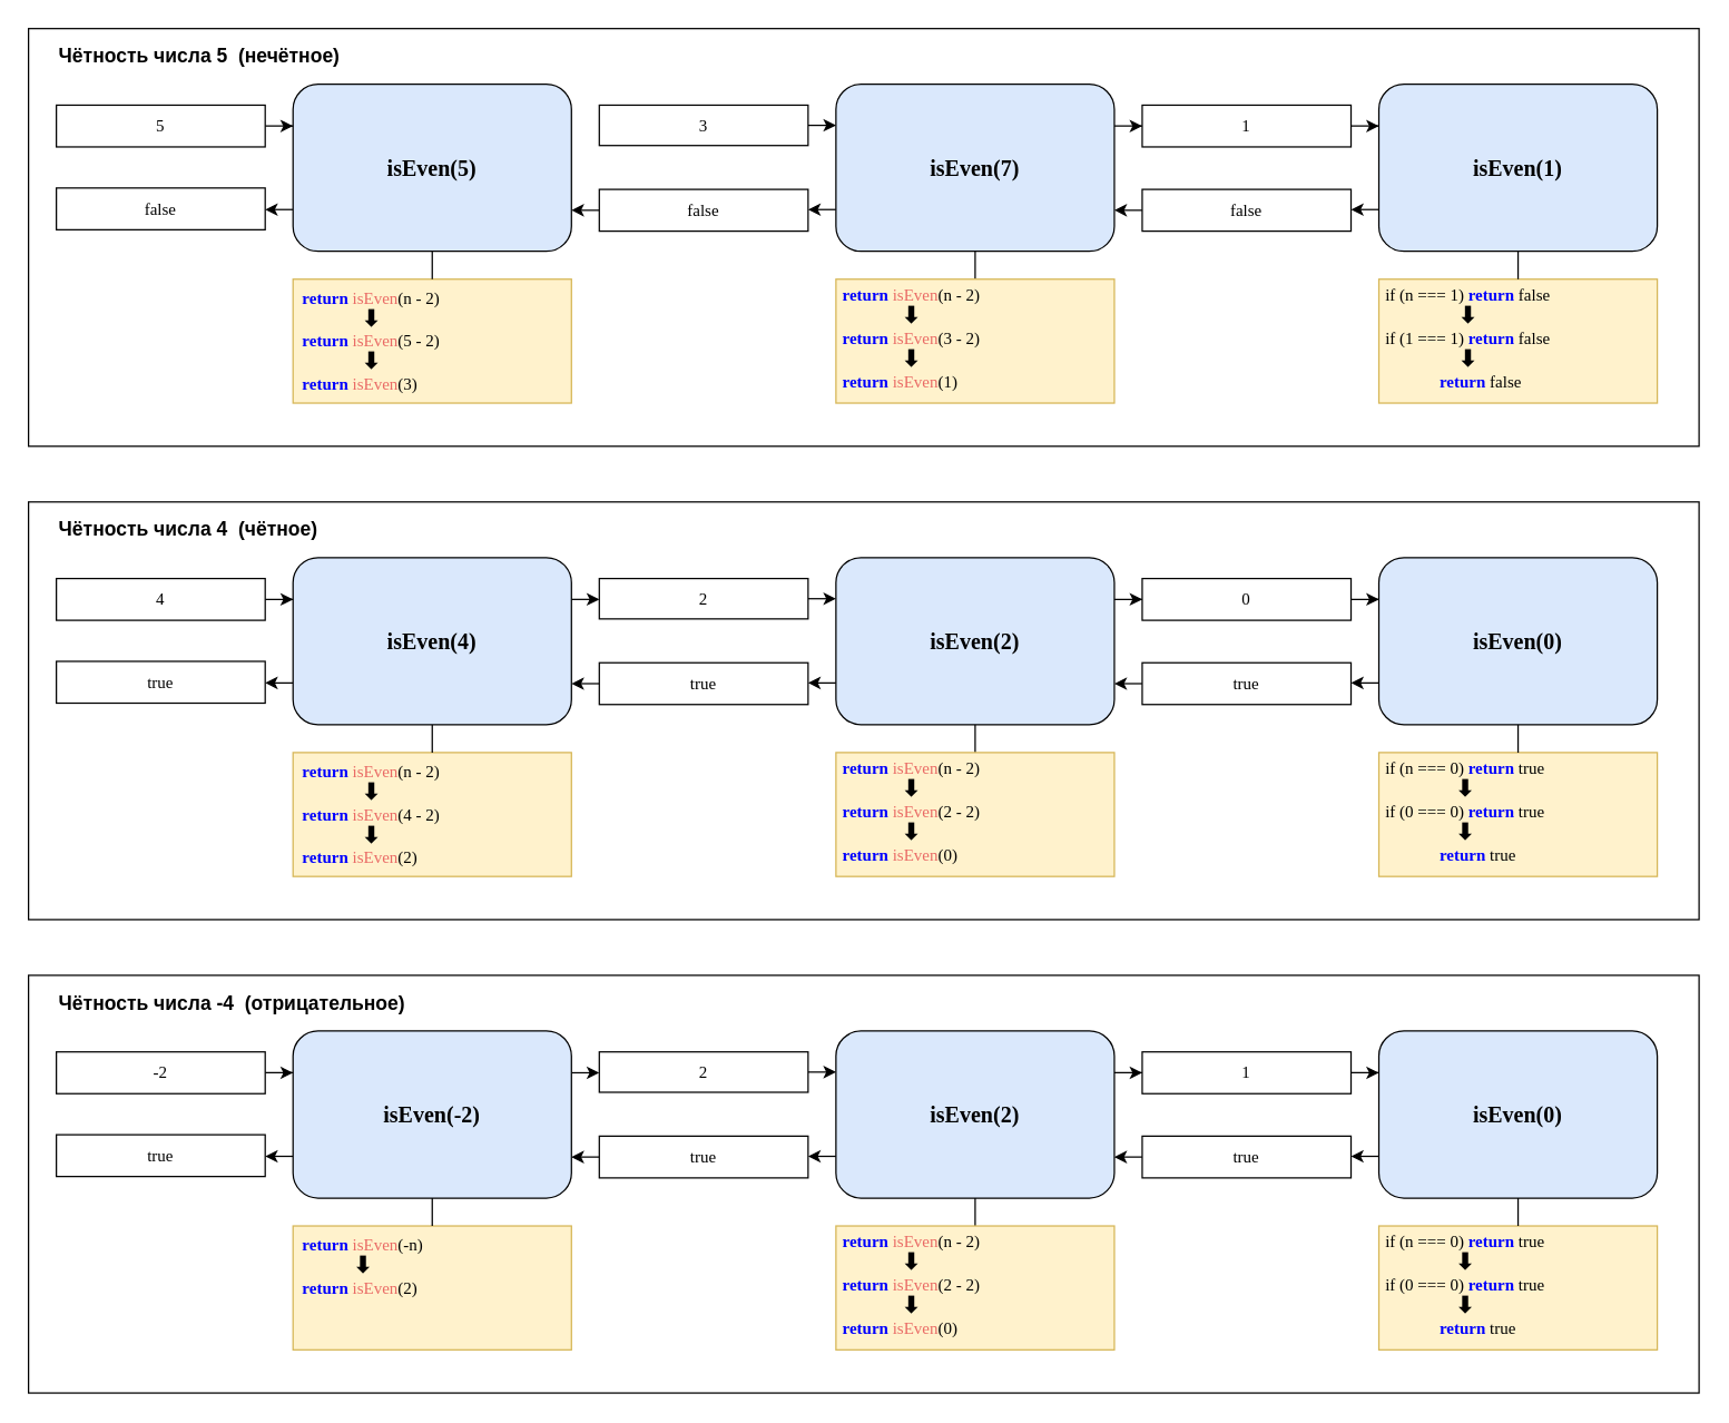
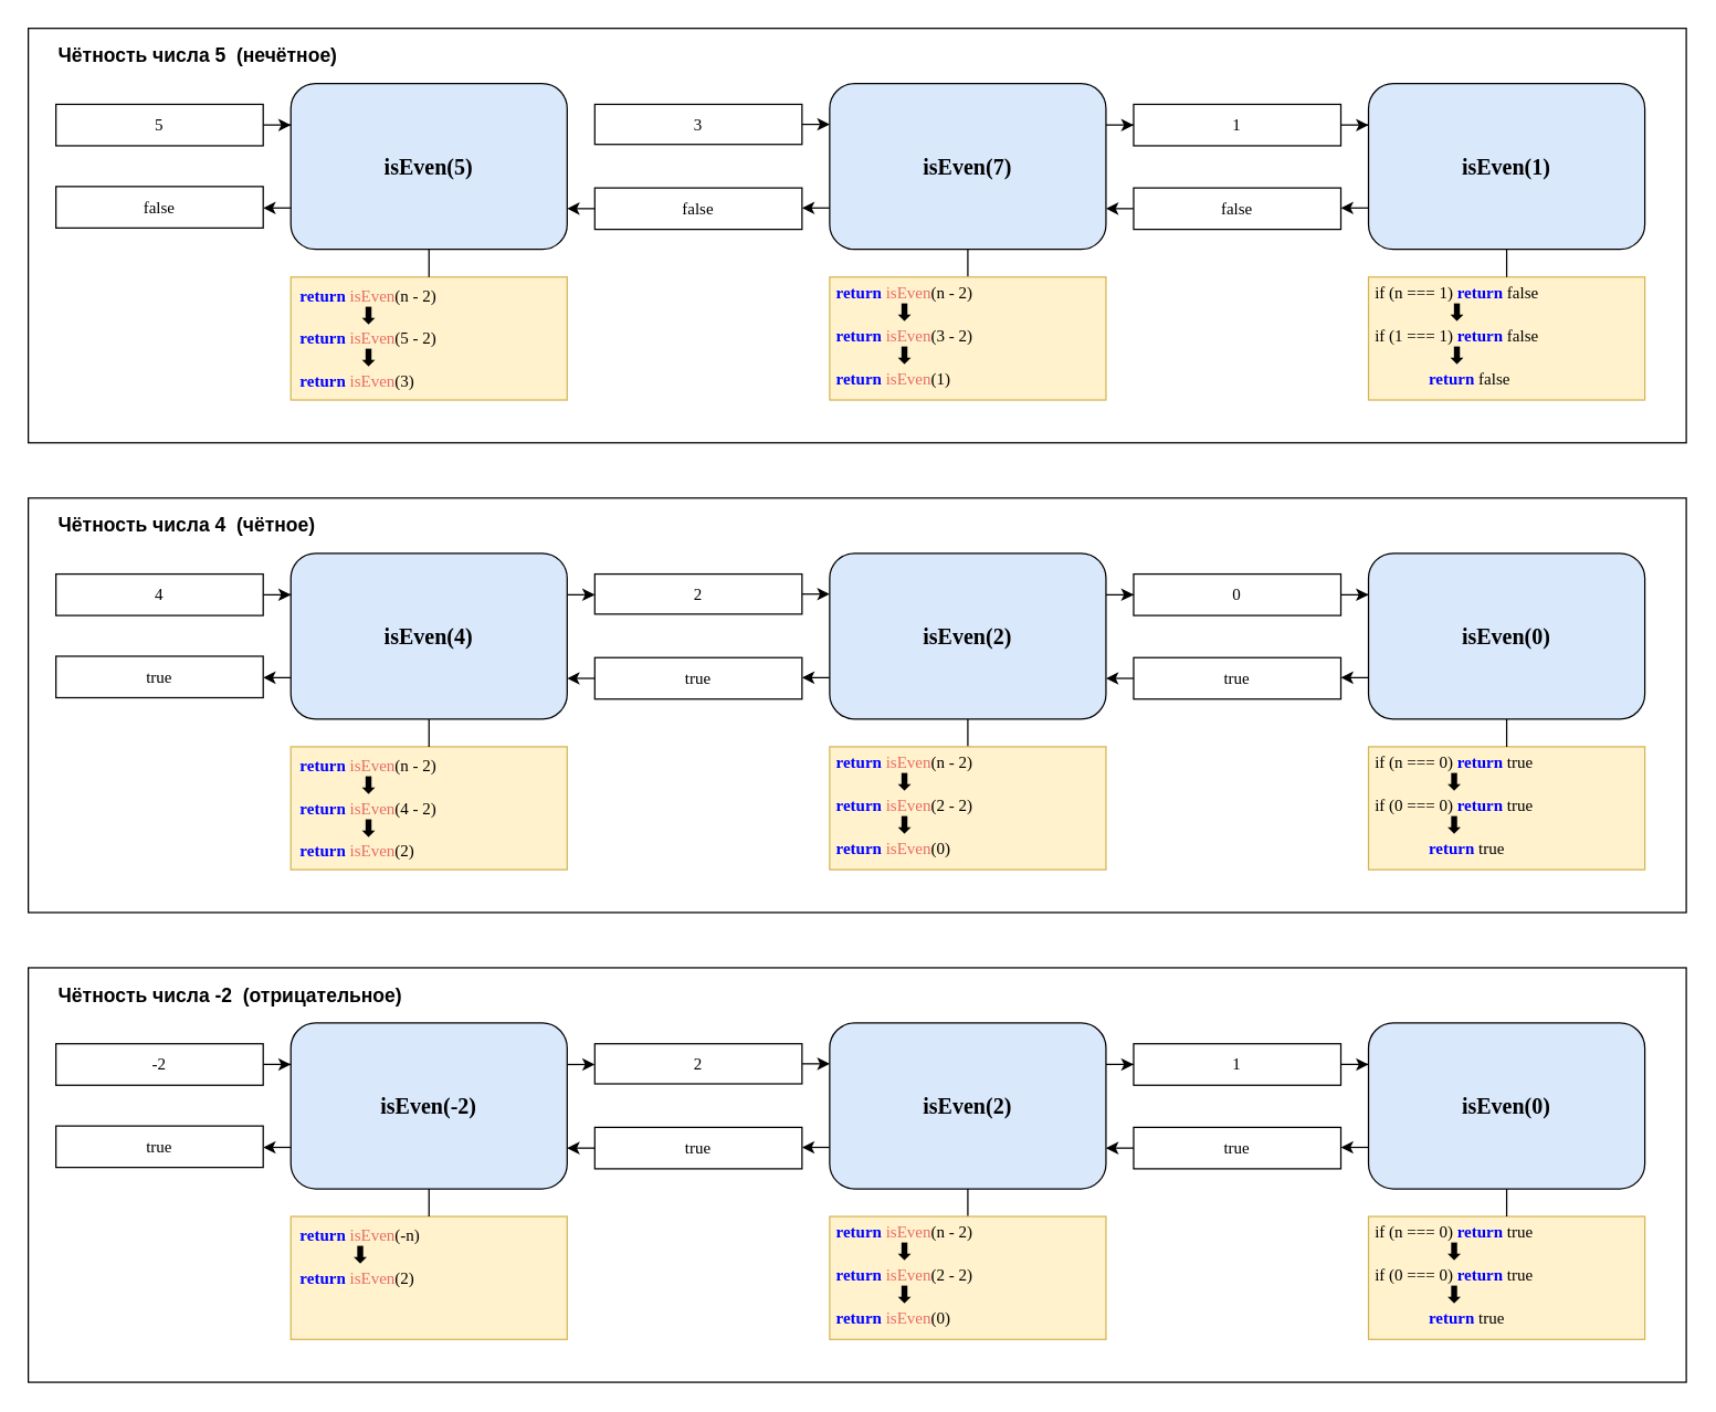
- <mxCell id="75" value="Чётность числа -4&amp;nbsp; (отрицательное)" style="text;html=1;align=left;verticalAlign=middle;resizable=0;points=[];autosize=1;strokeColor=none;fillColor=none;fontStyle=1;fontSize=14;" vertex="1" parent="1"><mxGeometry x="40" y="710" width="260" height="20" as="geometry" /></mxCell>
+ <mxCell id="75" value="Чётность числа -2&amp;nbsp; (отрицательное)" style="text;html=1;align=left;verticalAlign=middle;resizable=0;points=[];autosize=1;strokeColor=none;fillColor=none;fontStyle=1;fontSize=14;" vertex="1" parent="1"><mxGeometry x="40" y="710" width="260" height="20" as="geometry" /></mxCell>
